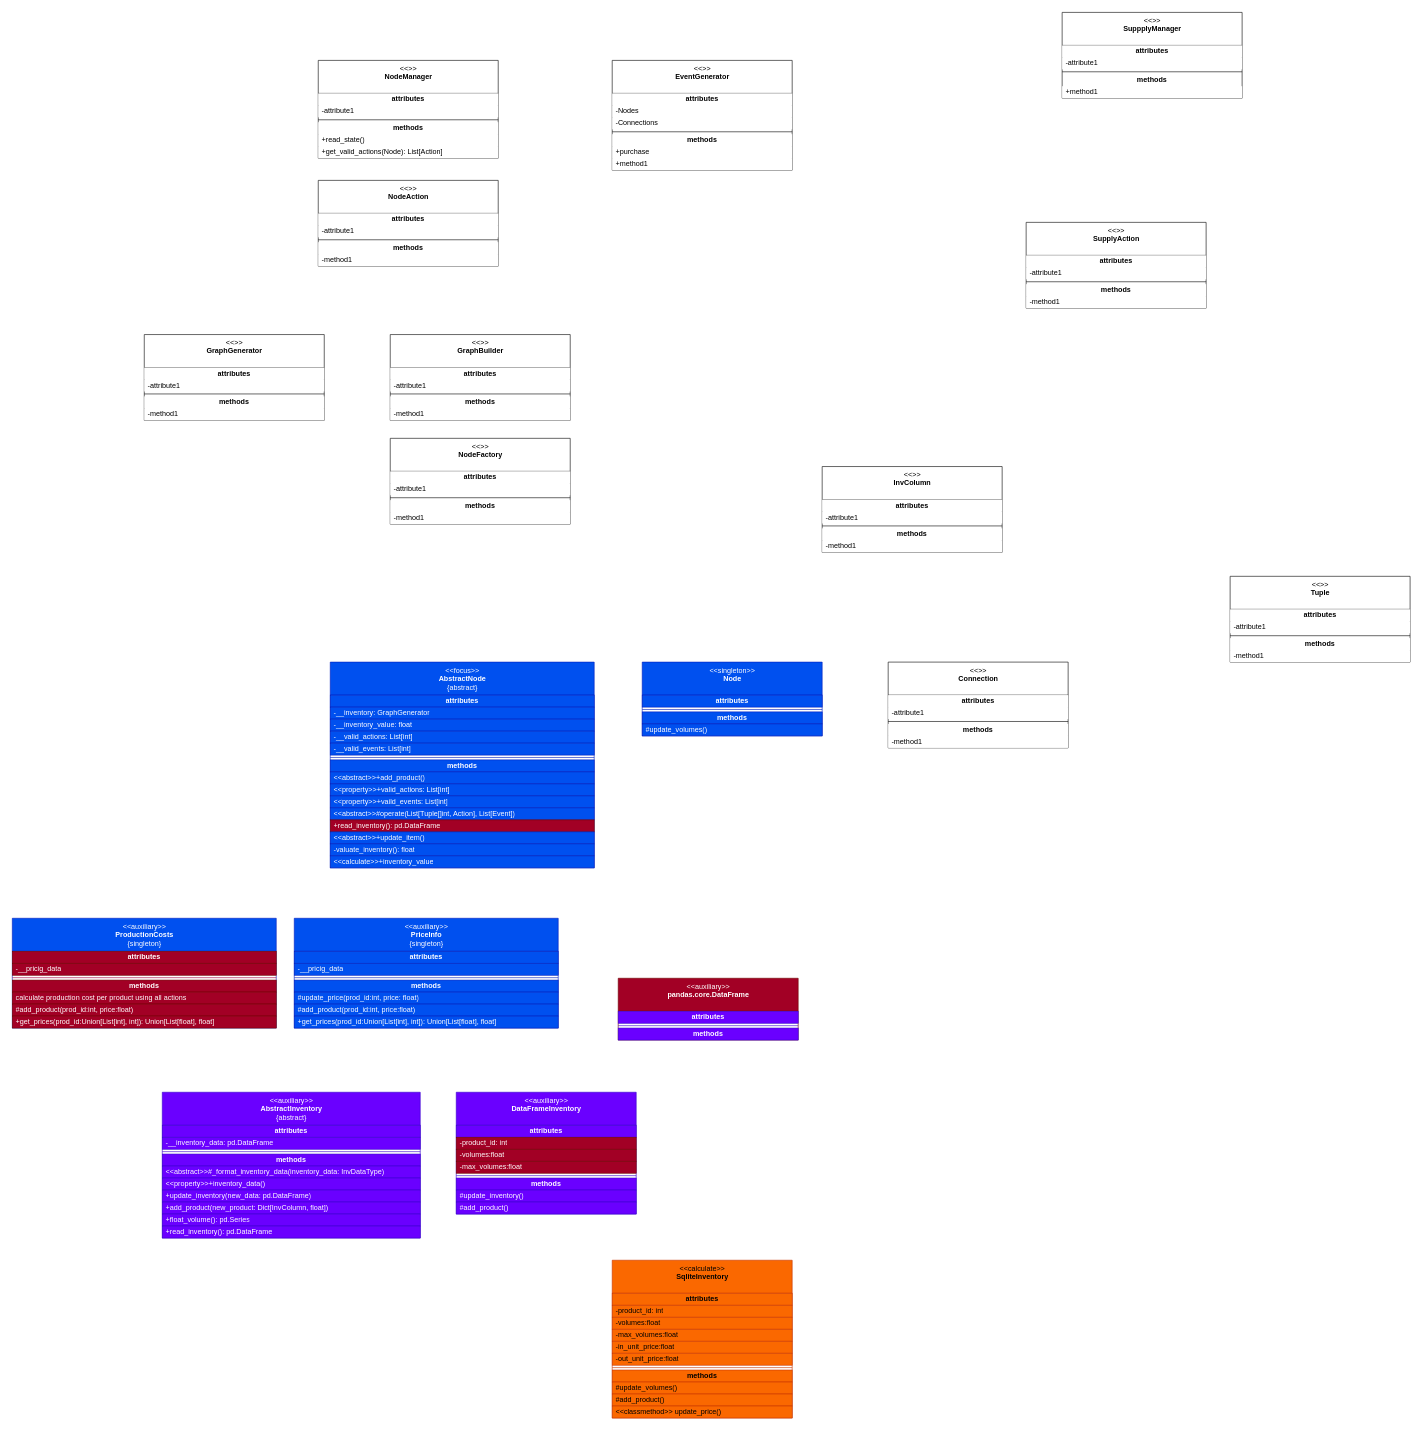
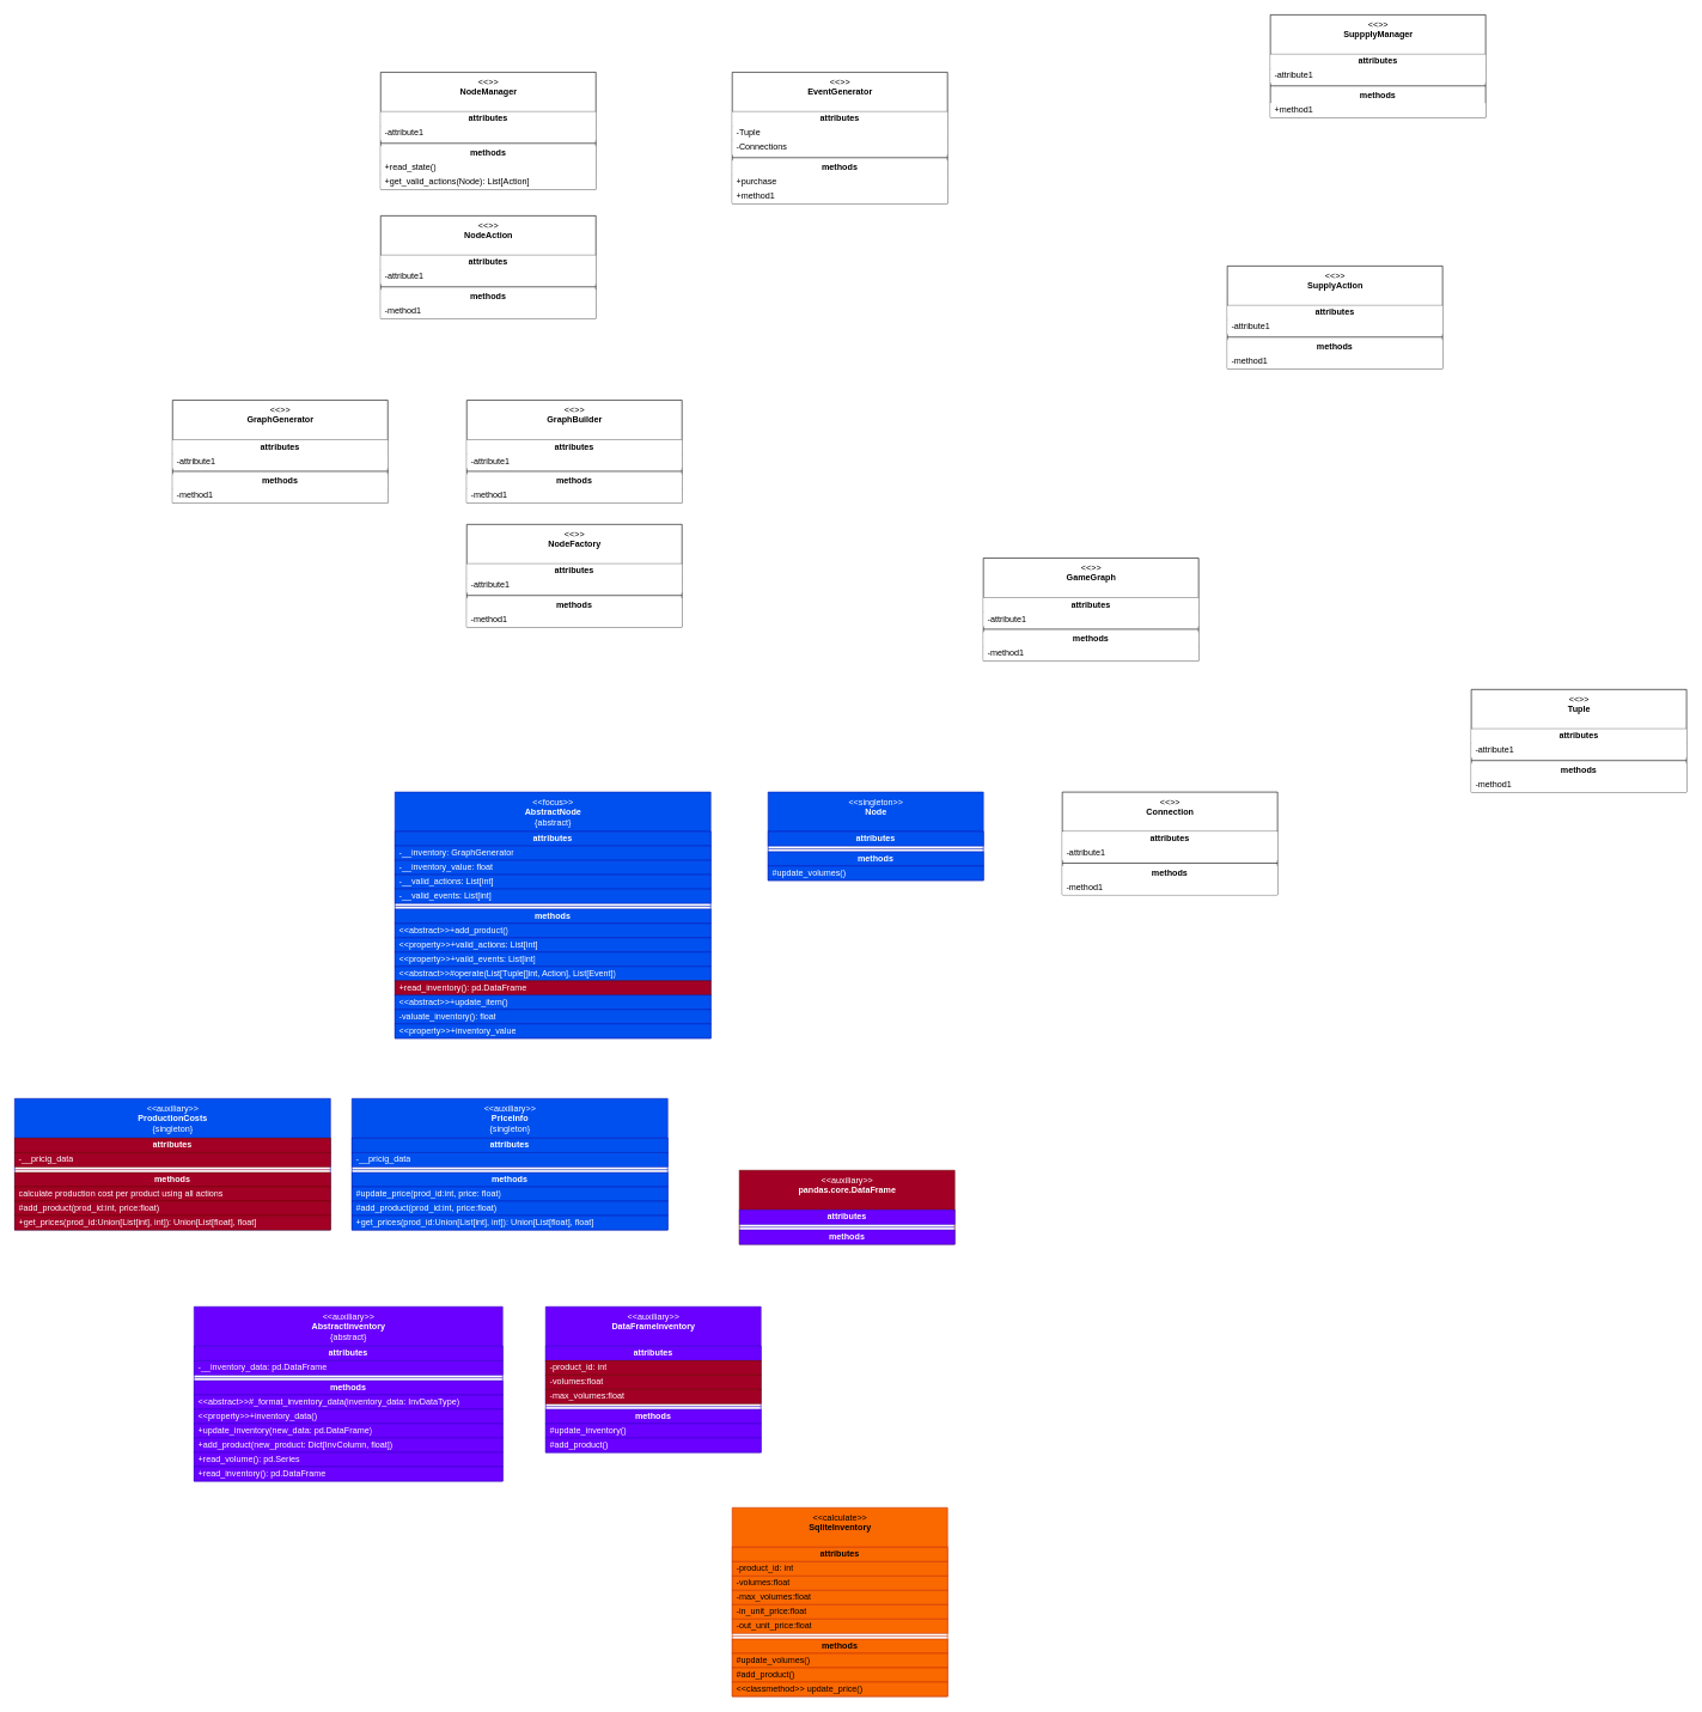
- <mxCell id="31" value="-Nodes" style="text;html=1;strokeColor=none;fillColor=default;align=left;verticalAlign=middle;spacingLeft=4;spacingRight=4;overflow=hidden;rotatable=0;points=[[0,0.5],[1,0.5]];portConstraint=eastwest;" parent="29" vertex="1"><mxGeometry y="75" width="300" height="20" as="geometry" /></mxCell>
+ <mxCell id="31" value="-Tuple" style="text;html=1;strokeColor=none;fillColor=default;align=left;verticalAlign=middle;spacingLeft=4;spacingRight=4;overflow=hidden;rotatable=0;points=[[0,0.5],[1,0.5]];portConstraint=eastwest;" parent="29" vertex="1"><mxGeometry y="75" width="300" height="20" as="geometry" /></mxCell>
- <mxCell id="61" value="&amp;lt;&amp;lt;&amp;gt;&amp;gt;&lt;br&gt;&lt;b&gt;InvColumn&lt;/b&gt;" style="swimlane;fontStyle=0;align=center;verticalAlign=top;childLayout=stackLayout;horizontal=1;startSize=55;horizontalStack=0;resizeParent=1;resizeParentMax=0;resizeLast=0;collapsible=0;marginBottom=0;html=1;" parent="1" vertex="1"><mxGeometry x="1370" y="777" width="300" height="143" as="geometry" /></mxCell>
+ <mxCell id="61" value="&amp;lt;&amp;lt;&amp;gt;&amp;gt;&lt;br&gt;&lt;b&gt;GameGraph&lt;/b&gt;" style="swimlane;fontStyle=0;align=center;verticalAlign=top;childLayout=stackLayout;horizontal=1;startSize=55;horizontalStack=0;resizeParent=1;resizeParentMax=0;resizeLast=0;collapsible=0;marginBottom=0;html=1;" parent="1" vertex="1"><mxGeometry x="1370" y="777" width="300" height="143" as="geometry" /></mxCell>
- <mxCell id="100" value="&amp;lt;&amp;lt;calculate&amp;gt;&amp;gt;+inventory_value" style="text;html=1;strokeColor=#001DBC;fillColor=#0050ef;align=left;verticalAlign=middle;spacingLeft=4;spacingRight=4;overflow=hidden;rotatable=0;points=[[0,0.5],[1,0.5]];portConstraint=eastwest;fontColor=#ffffff;" parent="85" vertex="1"><mxGeometry y="323" width="440" height="20" as="geometry" /></mxCell>
+ <mxCell id="100" value="&amp;lt;&amp;lt;property&amp;gt;&amp;gt;+inventory_value" style="text;html=1;strokeColor=#001DBC;fillColor=#0050ef;align=left;verticalAlign=middle;spacingLeft=4;spacingRight=4;overflow=hidden;rotatable=0;points=[[0,0.5],[1,0.5]];portConstraint=eastwest;fontColor=#ffffff;" parent="85" vertex="1"><mxGeometry y="323" width="440" height="20" as="geometry" /></mxCell>
- <mxCell id="110" value="+float_volume(): pd.Series" style="text;html=1;strokeColor=#3700CC;fillColor=#6a00ff;align=left;verticalAlign=middle;spacingLeft=4;spacingRight=4;overflow=hidden;rotatable=0;points=[[0,0.5],[1,0.5]];portConstraint=eastwest;fontColor=#ffffff;" parent="101" vertex="1"><mxGeometry y="203" width="430" height="20" as="geometry" /></mxCell>
+ <mxCell id="110" value="+read_volume(): pd.Series" style="text;html=1;strokeColor=#3700CC;fillColor=#6a00ff;align=left;verticalAlign=middle;spacingLeft=4;spacingRight=4;overflow=hidden;rotatable=0;points=[[0,0.5],[1,0.5]];portConstraint=eastwest;fontColor=#ffffff;" parent="101" vertex="1"><mxGeometry y="203" width="430" height="20" as="geometry" /></mxCell>
